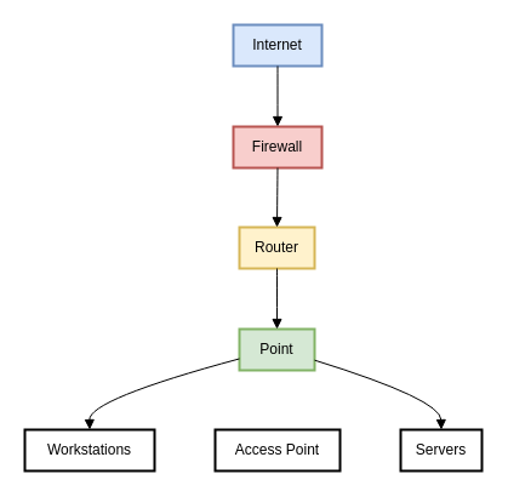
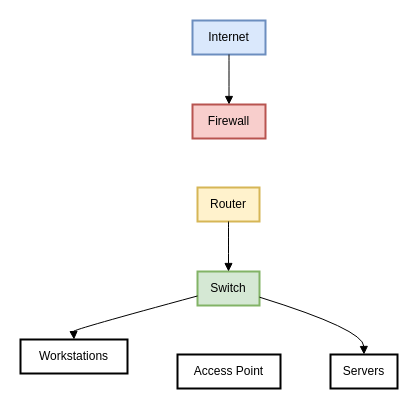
- <mxCell id="10" value="" style="curved=1;startArrow=none;endArrow=block;exitX=0.5;exitY=0.97;entryX=0.5;entryY=0;rounded=0;" edge="1" parent="1" source="3" target="4"><mxGeometry relative="1" as="geometry"><Array as="points" /></mxGeometry></mxCell>
- <mxCell id="5" value="Point" style="whiteSpace=wrap;strokeWidth=2;fillColor=#d5e8d4;strokeColor=#82b366;" vertex="1" parent="1"><mxGeometry x="197" y="271" width="62" height="34" as="geometry" /></mxCell>
+ <mxCell id="5" value="Switch" style="whiteSpace=wrap;strokeWidth=2;fillColor=#d5e8d4;strokeColor=#82b366;" vertex="1" parent="1"><mxGeometry x="197" y="271" width="62" height="34" as="geometry" /></mxCell>
- <mxCell id="6" value="Workstations" style="whiteSpace=wrap;strokeWidth=2;" vertex="1" parent="1"><mxGeometry x="20" y="354" width="107" height="34" as="geometry" /></mxCell>
+ <mxCell id="6" value="Workstations" style="whiteSpace=wrap;strokeWidth=2;" vertex="1" parent="1"><mxGeometry x="20" y="339" width="107" height="34" as="geometry" /></mxCell>
